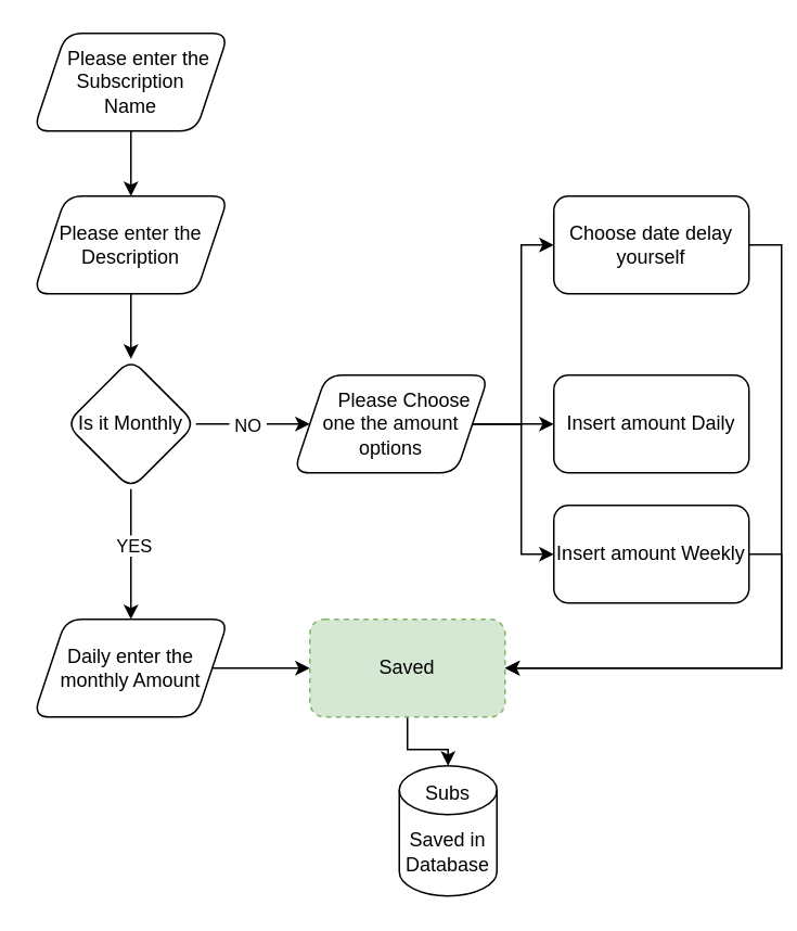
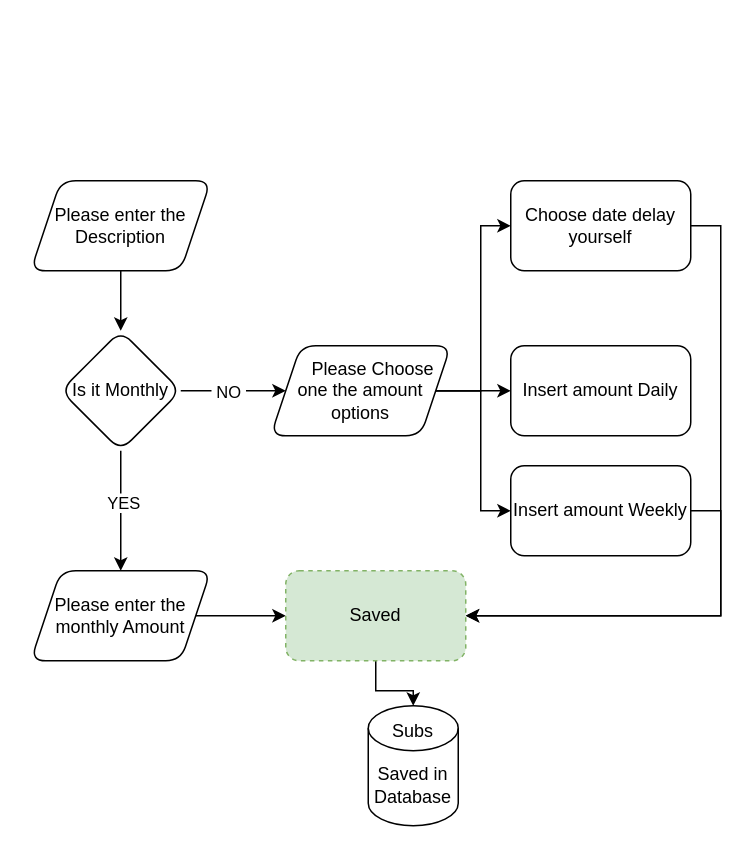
- <mxCell id="3" value="&amp;nbsp; &amp;nbsp;Please enter the Subscription &lt;br&gt;Name" style="shape=parallelogram;perimeter=parallelogramPerimeter;whiteSpace=wrap;html=1;fixedSize=1;rounded=1;" vertex="1" parent="1"><mxGeometry x="20" y="20" width="120" height="60" as="geometry" /></mxCell>
- <mxCell id="2" value="" style="edgeStyle=orthogonalEdgeStyle;rounded=0;orthogonalLoop=1;jettySize=auto;html=1;" edge="1" parent="1" source="3" target="5"><mxGeometry relative="1" as="geometry" /></mxCell>
- <mxCell id="12" value="Daily enter the monthly Amount" style="shape=parallelogram;perimeter=parallelogramPerimeter;whiteSpace=wrap;html=1;fixedSize=1;rounded=1;" vertex="1" parent="1"><mxGeometry x="20" y="380" width="120" height="60" as="geometry" /></mxCell>
+ <mxCell id="12" value="Please enter the monthly Amount" style="shape=parallelogram;perimeter=parallelogramPerimeter;whiteSpace=wrap;html=1;fixedSize=1;rounded=1;" vertex="1" parent="1"><mxGeometry x="20" y="380" width="120" height="60" as="geometry" /></mxCell>
